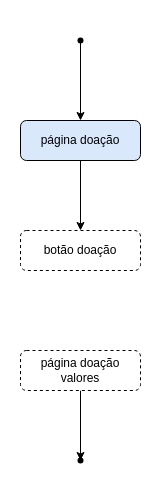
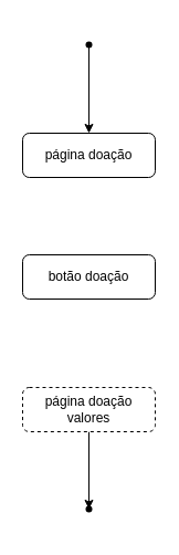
- <mxCell id="3" value="página doação" style="rounded=1;whiteSpace=wrap;html=1;fillColor=#dae8fc;" vertex="1" parent="1"><mxGeometry x="20" y="120" width="120" height="40" as="geometry" /></mxCell>
+ <mxCell id="3" value="página doação" style="rounded=1;whiteSpace=wrap;html=1;" vertex="1" parent="1"><mxGeometry x="20" y="120" width="120" height="40" as="geometry" /></mxCell>
- <mxCell id="2" style="edgeStyle=orthogonalEdgeStyle;rounded=0;orthogonalLoop=1;jettySize=auto;html=1;" edge="1" parent="1" source="3" target="6"><mxGeometry relative="1" as="geometry"><mxPoint x="80" y="240" as="targetPoint" /></mxGeometry></mxCell>
- <mxCell id="6" value="botão doação" style="rounded=1;whiteSpace=wrap;html=1;dashed=1;" vertex="1" parent="1"><mxGeometry x="20" y="230" width="120" height="40" as="geometry" /></mxCell>
+ <mxCell id="6" value="botão doação" style="rounded=1;whiteSpace=wrap;html=1;" vertex="1" parent="1"><mxGeometry x="20" y="230" width="120" height="40" as="geometry" /></mxCell>
